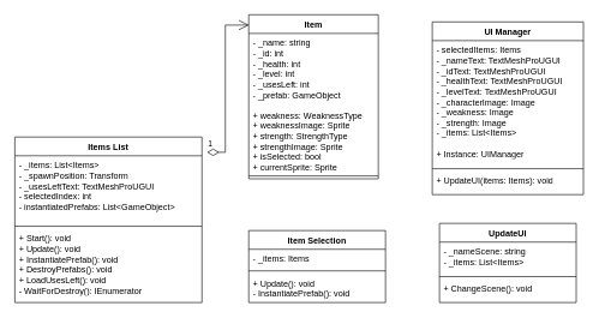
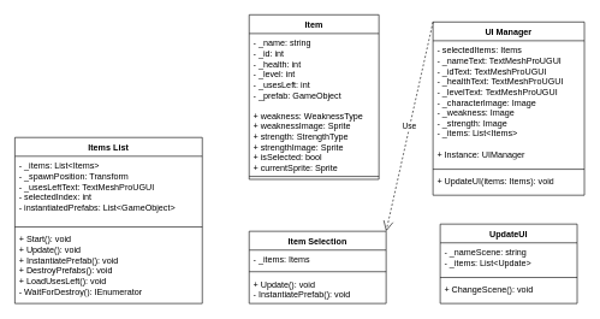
- <mxCell id="17" value="1" style="endArrow=open;html=1;endSize=12;startArrow=diamondThin;startSize=14;startFill=0;edgeStyle=orthogonalEdgeStyle;align=left;verticalAlign=bottom;rounded=0;exitX=1.027;exitY=0.092;exitDx=0;exitDy=0;exitPerimeter=0;entryX=0.002;entryY=0.063;entryDx=0;entryDy=0;entryPerimeter=0;" parent="1" source="2" target="6" edge="1"><mxGeometry x="-1" y="3" relative="1" as="geometry"><mxPoint x="340" y="290" as="sourcePoint" /><mxPoint x="500" y="290" as="targetPoint" /></mxGeometry></mxCell>
+ <mxCell id="18" value="Use" style="endArrow=open;endSize=12;dashed=1;html=1;rounded=0;exitX=0;exitY=0;exitDx=0;exitDy=0;entryX=1;entryY=0;entryDx=0;entryDy=0;" parent="1" source="13" target="9" edge="1"><mxGeometry x="0.003" width="160" relative="1" as="geometry"><mxPoint x="340" y="290" as="sourcePoint" /><mxPoint x="500" y="200" as="targetPoint" /><mxPoint as="offset" /></mxGeometry></mxCell>
- <mxCell id="20" value="- _nameScene: string&amp;nbsp;&lt;br&gt;- _items: List&amp;lt;Items&amp;gt;" style="text;strokeColor=none;fillColor=none;align=left;verticalAlign=top;spacingLeft=4;spacingRight=4;overflow=hidden;rotatable=0;points=[[0,0.5],[1,0.5]];portConstraint=eastwest;whiteSpace=wrap;html=1;" parent="19" vertex="1"><mxGeometry y="26" width="190" height="44" as="geometry" /></mxCell>
+ <mxCell id="20" value="- _nameScene: string&amp;nbsp;&lt;br&gt;- _items: List&amp;lt;Update&amp;gt;" style="text;strokeColor=none;fillColor=none;align=left;verticalAlign=top;spacingLeft=4;spacingRight=4;overflow=hidden;rotatable=0;points=[[0,0.5],[1,0.5]];portConstraint=eastwest;whiteSpace=wrap;html=1;" parent="19" vertex="1"><mxGeometry y="26" width="190" height="44" as="geometry" /></mxCell>
